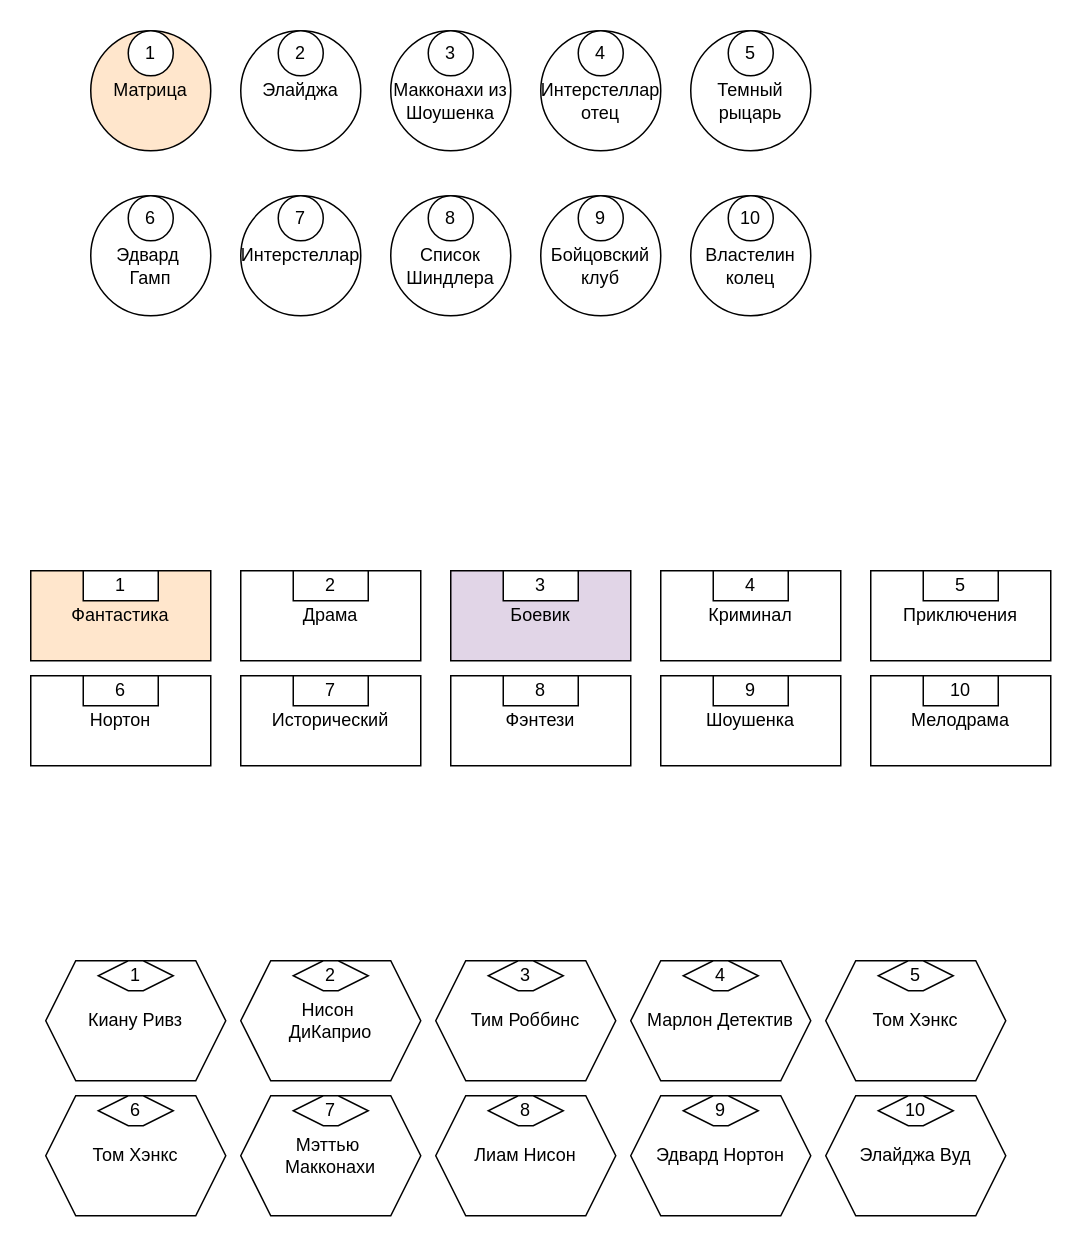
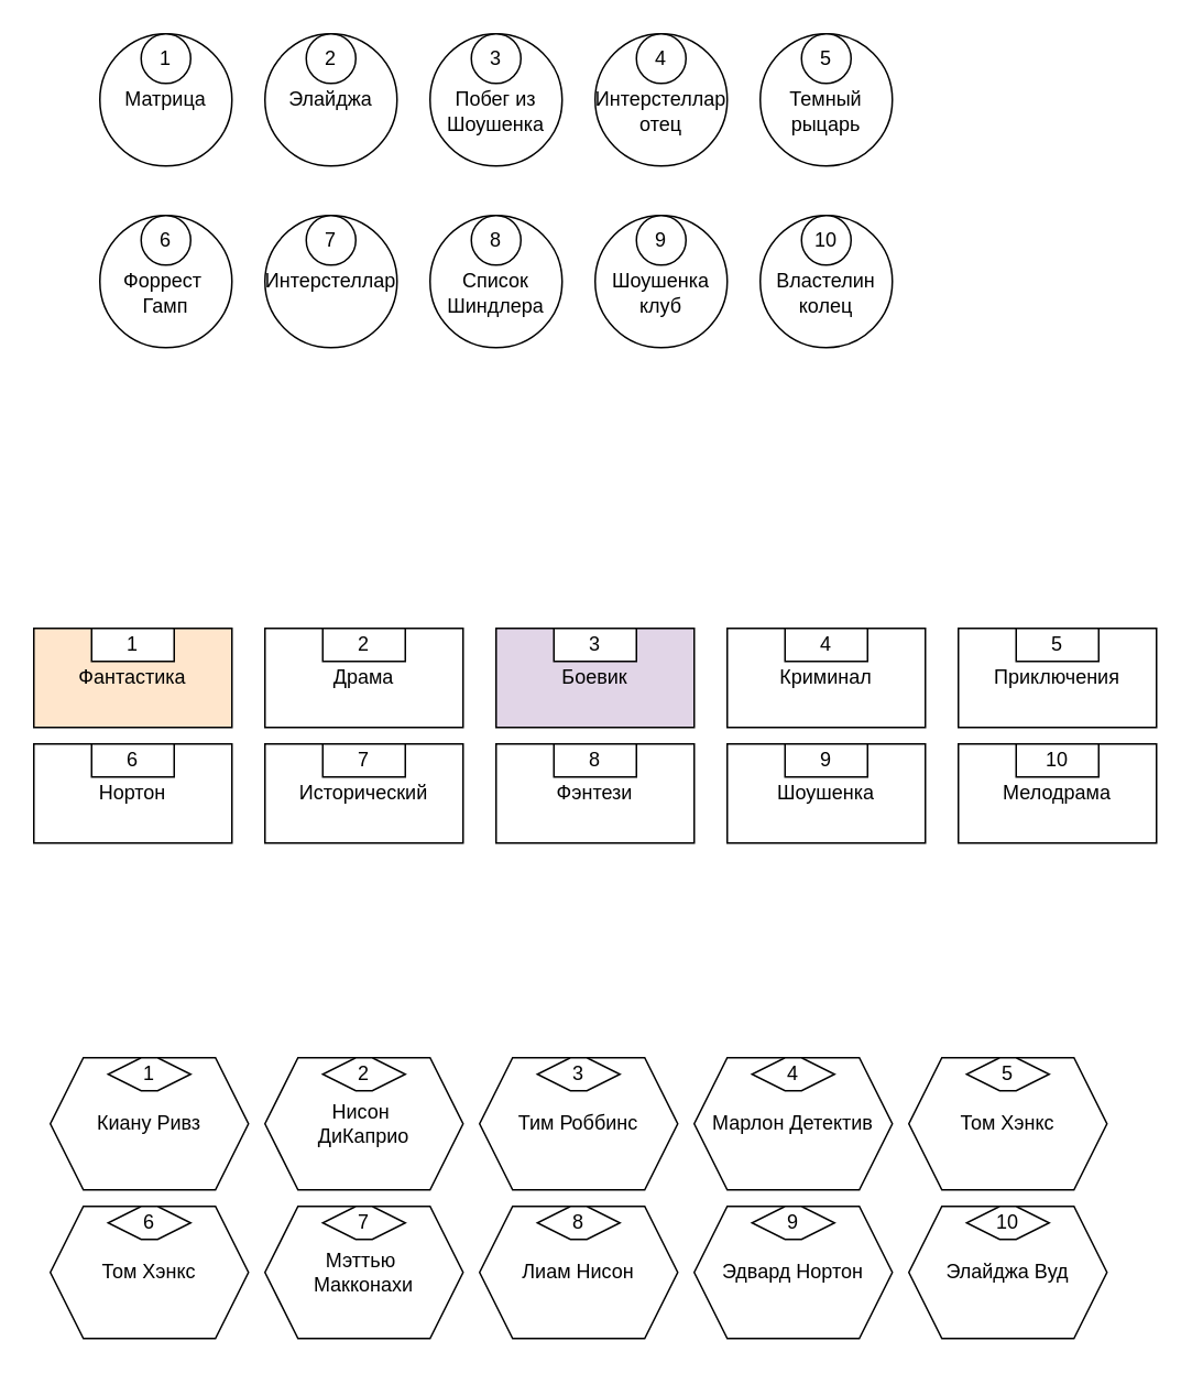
- <mxCell id="15" value="Матрица" style="ellipse;whiteSpace=wrap;html=1;aspect=fixed;fillColor=#ffe6cc;" vertex="1" parent="14"><mxGeometry width="80" height="80" as="geometry" /></mxCell>
+ <mxCell id="15" value="Матрица" style="ellipse;whiteSpace=wrap;html=1;aspect=fixed;" vertex="1" parent="14"><mxGeometry width="80" height="80" as="geometry" /></mxCell>
- <mxCell id="9" value="&lt;div&gt;&lt;br&gt;&lt;/div&gt;Макконахи из Шоушенка" style="ellipse;whiteSpace=wrap;html=1;aspect=fixed;" vertex="1" parent="8"><mxGeometry width="80" height="80" as="geometry" /></mxCell>
+ <mxCell id="9" value="&lt;div&gt;&lt;br&gt;&lt;/div&gt;Побег из Шоушенка" style="ellipse;whiteSpace=wrap;html=1;aspect=fixed;" vertex="1" parent="8"><mxGeometry width="80" height="80" as="geometry" /></mxCell>
- <mxCell id="30" value="&lt;div&gt;&lt;br&gt;&lt;/div&gt;&lt;div&gt;Эдвард&amp;nbsp;&lt;/div&gt;&lt;div&gt;Гамп&lt;/div&gt;" style="ellipse;whiteSpace=wrap;html=1;aspect=fixed;" vertex="1" parent="29"><mxGeometry width="80" height="80" as="geometry" /></mxCell>
+ <mxCell id="30" value="&lt;div&gt;&lt;br&gt;&lt;/div&gt;&lt;div&gt;Форрест&amp;nbsp;&lt;/div&gt;&lt;div&gt;Гамп&lt;/div&gt;" style="ellipse;whiteSpace=wrap;html=1;aspect=fixed;" vertex="1" parent="29"><mxGeometry width="80" height="80" as="geometry" /></mxCell>
- <mxCell id="21" value="&lt;div&gt;&lt;br&gt;&lt;/div&gt;Бойцовский клуб" style="ellipse;whiteSpace=wrap;html=1;aspect=fixed;" vertex="1" parent="20"><mxGeometry width="80" height="80" as="geometry" /></mxCell>
+ <mxCell id="21" value="&lt;div&gt;&lt;br&gt;&lt;/div&gt;Шоушенка клуб" style="ellipse;whiteSpace=wrap;html=1;aspect=fixed;" vertex="1" parent="20"><mxGeometry width="80" height="80" as="geometry" /></mxCell>
